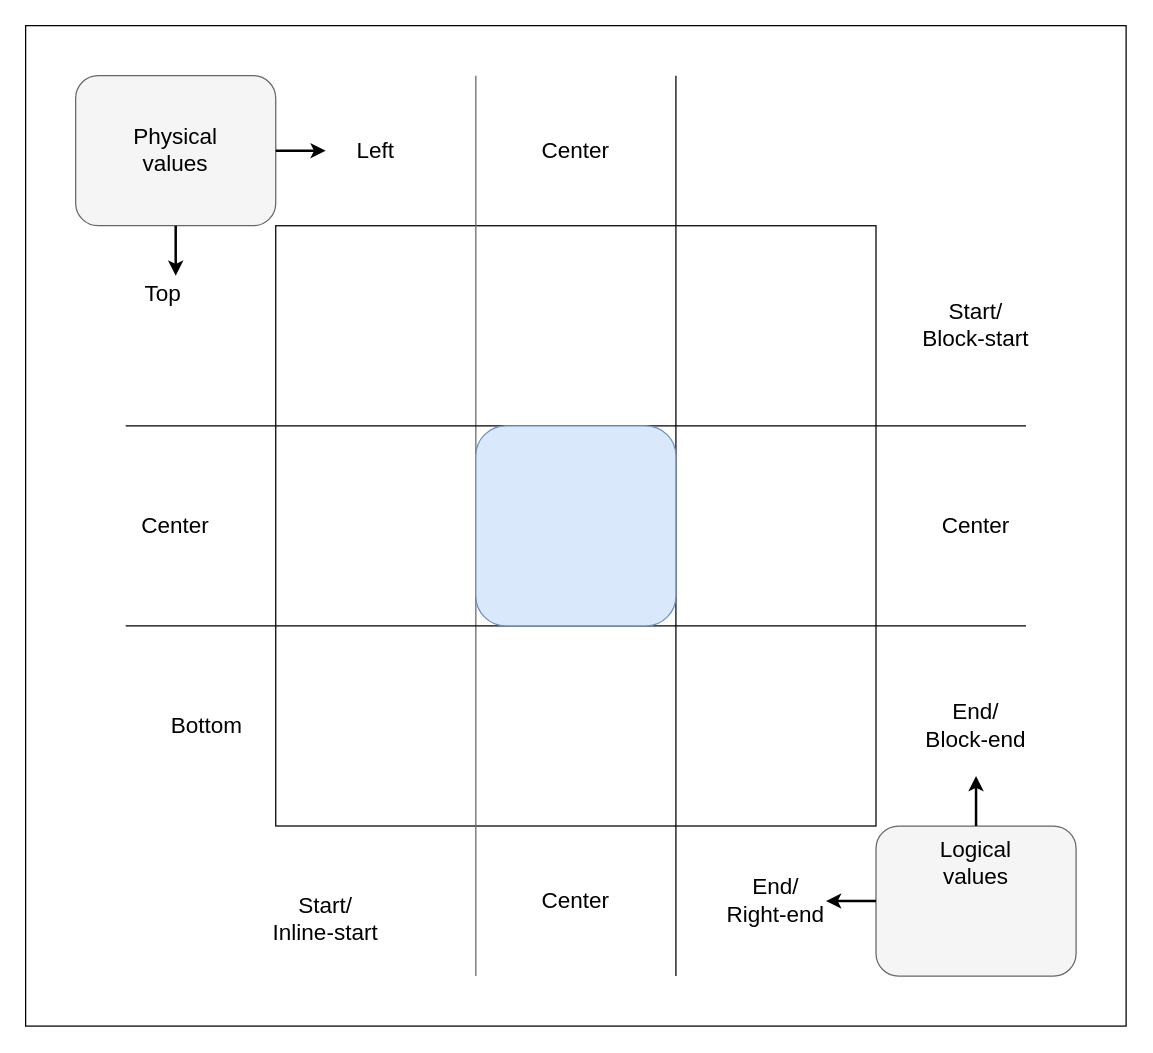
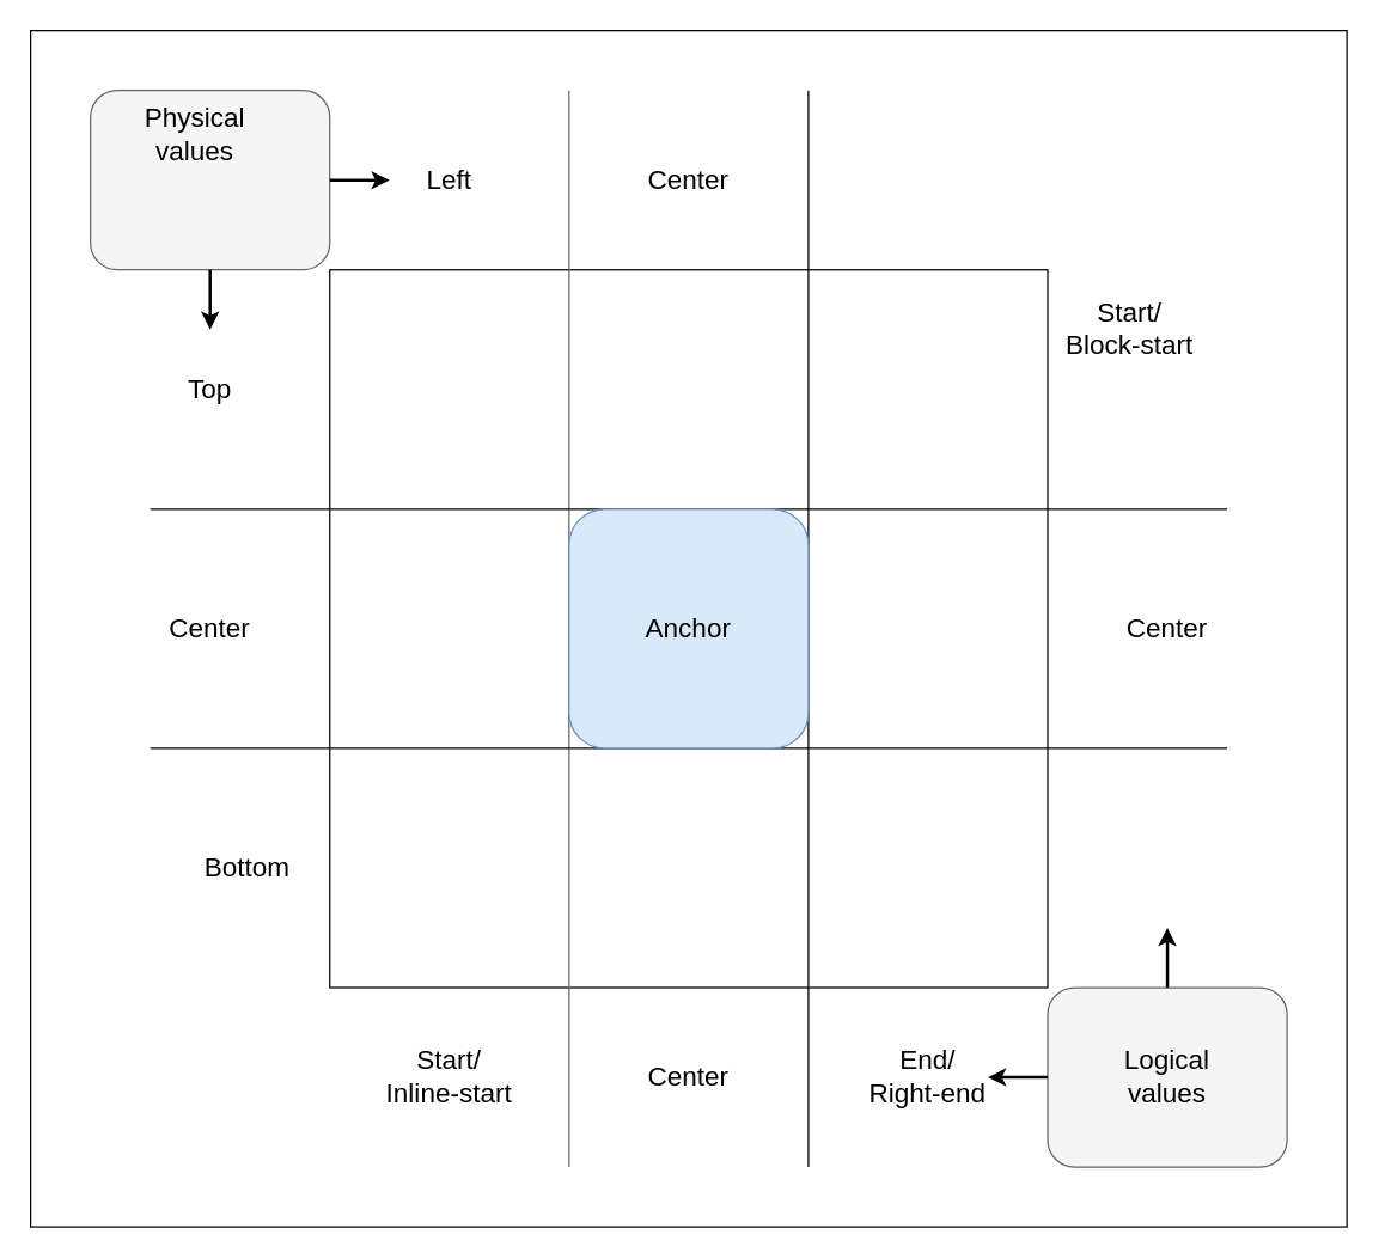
- <mxCell id="22" value="&lt;font style=&quot;font-size: 18px;&quot;&gt;Physical values&lt;br&gt;&lt;/font&gt;" style="text;html=1;strokeColor=none;fillColor=none;align=center;verticalAlign=middle;whiteSpace=wrap;rounded=0;" parent="1" vertex="1"><mxGeometry x="110" y="105" width="60" height="30" as="geometry" /></mxCell>
+ <mxCell id="22" value="&lt;font style=&quot;font-size: 18px;&quot;&gt;Physical values&lt;br&gt;&lt;/font&gt;" style="text;html=1;strokeColor=none;fillColor=none;align=center;verticalAlign=middle;whiteSpace=wrap;rounded=0;" parent="1" vertex="1"><mxGeometry x="100" y="75" width="60" height="30" as="geometry" /></mxCell>
- <mxCell id="16" value="&lt;font style=&quot;font-size: 18px;&quot;&gt;Top&lt;/font&gt;" style="text;html=1;strokeColor=none;fillColor=none;align=center;verticalAlign=middle;whiteSpace=wrap;rounded=0;" parent="1" vertex="1"><mxGeometry x="100" y="220" width="60" height="30" as="geometry" /></mxCell>
+ <mxCell id="16" value="&lt;font style=&quot;font-size: 18px;&quot;&gt;Top&lt;/font&gt;" style="text;html=1;strokeColor=none;fillColor=none;align=center;verticalAlign=middle;whiteSpace=wrap;rounded=0;" parent="1" vertex="1"><mxGeometry x="110" y="245" width="60" height="30" as="geometry" /></mxCell>
- <mxCell id="10" value="&lt;div&gt;&lt;font style=&quot;font-size: 18px;&quot;&gt;Start/&lt;/font&gt;&lt;/div&gt;&lt;div&gt;&lt;font style=&quot;font-size: 18px;&quot;&gt;Block-start&lt;/font&gt;&lt;/div&gt;" style="text;html=1;strokeColor=none;fillColor=none;align=center;verticalAlign=middle;whiteSpace=wrap;rounded=0;" parent="1" vertex="1"><mxGeometry x="735" y="245" width="90" height="30" as="geometry" /></mxCell>
+ <mxCell id="10" value="&lt;div&gt;&lt;font style=&quot;font-size: 18px;&quot;&gt;Start/&lt;/font&gt;&lt;/div&gt;&lt;div&gt;&lt;font style=&quot;font-size: 18px;&quot;&gt;Block-start&lt;/font&gt;&lt;/div&gt;" style="text;html=1;strokeColor=none;fillColor=none;align=center;verticalAlign=middle;whiteSpace=wrap;rounded=0;" parent="1" vertex="1"><mxGeometry x="710" y="205" width="90" height="30" as="geometry" /></mxCell>
+ <mxCell id="9" value="&lt;font style=&quot;font-size: 18px;&quot;&gt;Anchor&lt;/font&gt;" style="text;html=1;strokeColor=none;fillColor=none;align=center;verticalAlign=middle;whiteSpace=wrap;rounded=0;" parent="1" vertex="1"><mxGeometry x="430" y="405" width="60" height="30" as="geometry" /></mxCell>
- <mxCell id="12" value="&lt;div&gt;End/&lt;/div&gt;&lt;div&gt;Block-end&lt;br&gt;&lt;/div&gt;" style="text;html=1;strokeColor=none;fillColor=none;align=center;verticalAlign=middle;whiteSpace=wrap;rounded=0;fontSize=18;" parent="1" vertex="1"><mxGeometry x="735" y="565" width="90" height="30" as="geometry" /></mxCell>
- <mxCell id="26" value="&lt;font style=&quot;font-size: 18px;&quot;&gt;Logical values&lt;br&gt;&lt;/font&gt;" style="text;html=1;strokeColor=none;fillColor=none;align=center;verticalAlign=middle;whiteSpace=wrap;rounded=0;" parent="1" vertex="1"><mxGeometry x="750" y="675" width="60" height="30" as="geometry" /></mxCell>
+ <mxCell id="26" value="&lt;font style=&quot;font-size: 18px;&quot;&gt;Logical values&lt;br&gt;&lt;/font&gt;" style="text;html=1;strokeColor=none;fillColor=none;align=center;verticalAlign=middle;whiteSpace=wrap;rounded=0;" parent="1" vertex="1"><mxGeometry x="750" y="705" width="60" height="30" as="geometry" /></mxCell>
- <mxCell id="13" value="&lt;div style=&quot;font-size: 18px;&quot;&gt;&lt;font style=&quot;font-size: 18px;&quot;&gt;Start/&lt;/font&gt;&lt;/div&gt;&lt;div style=&quot;font-size: 18px;&quot;&gt;&lt;font style=&quot;font-size: 18px;&quot;&gt;&lt;font style=&quot;font-size: 18px;&quot;&gt;Inline-start&lt;/font&gt;&lt;br&gt;&lt;/font&gt;&lt;/div&gt;" style="text;html=1;strokeColor=none;fillColor=none;align=center;verticalAlign=middle;whiteSpace=wrap;rounded=0;" parent="1" vertex="1"><mxGeometry x="215" y="725" width="90" height="20" as="geometry" /></mxCell>
+ <mxCell id="13" value="&lt;div style=&quot;font-size: 18px;&quot;&gt;&lt;font style=&quot;font-size: 18px;&quot;&gt;Start/&lt;/font&gt;&lt;/div&gt;&lt;div style=&quot;font-size: 18px;&quot;&gt;&lt;font style=&quot;font-size: 18px;&quot;&gt;&lt;font style=&quot;font-size: 18px;&quot;&gt;Inline-start&lt;/font&gt;&lt;br&gt;&lt;/font&gt;&lt;/div&gt;" style="text;html=1;strokeColor=none;fillColor=none;align=center;verticalAlign=middle;whiteSpace=wrap;rounded=0;" parent="1" vertex="1"><mxGeometry x="255" y="710" width="90" height="20" as="geometry" /></mxCell>
